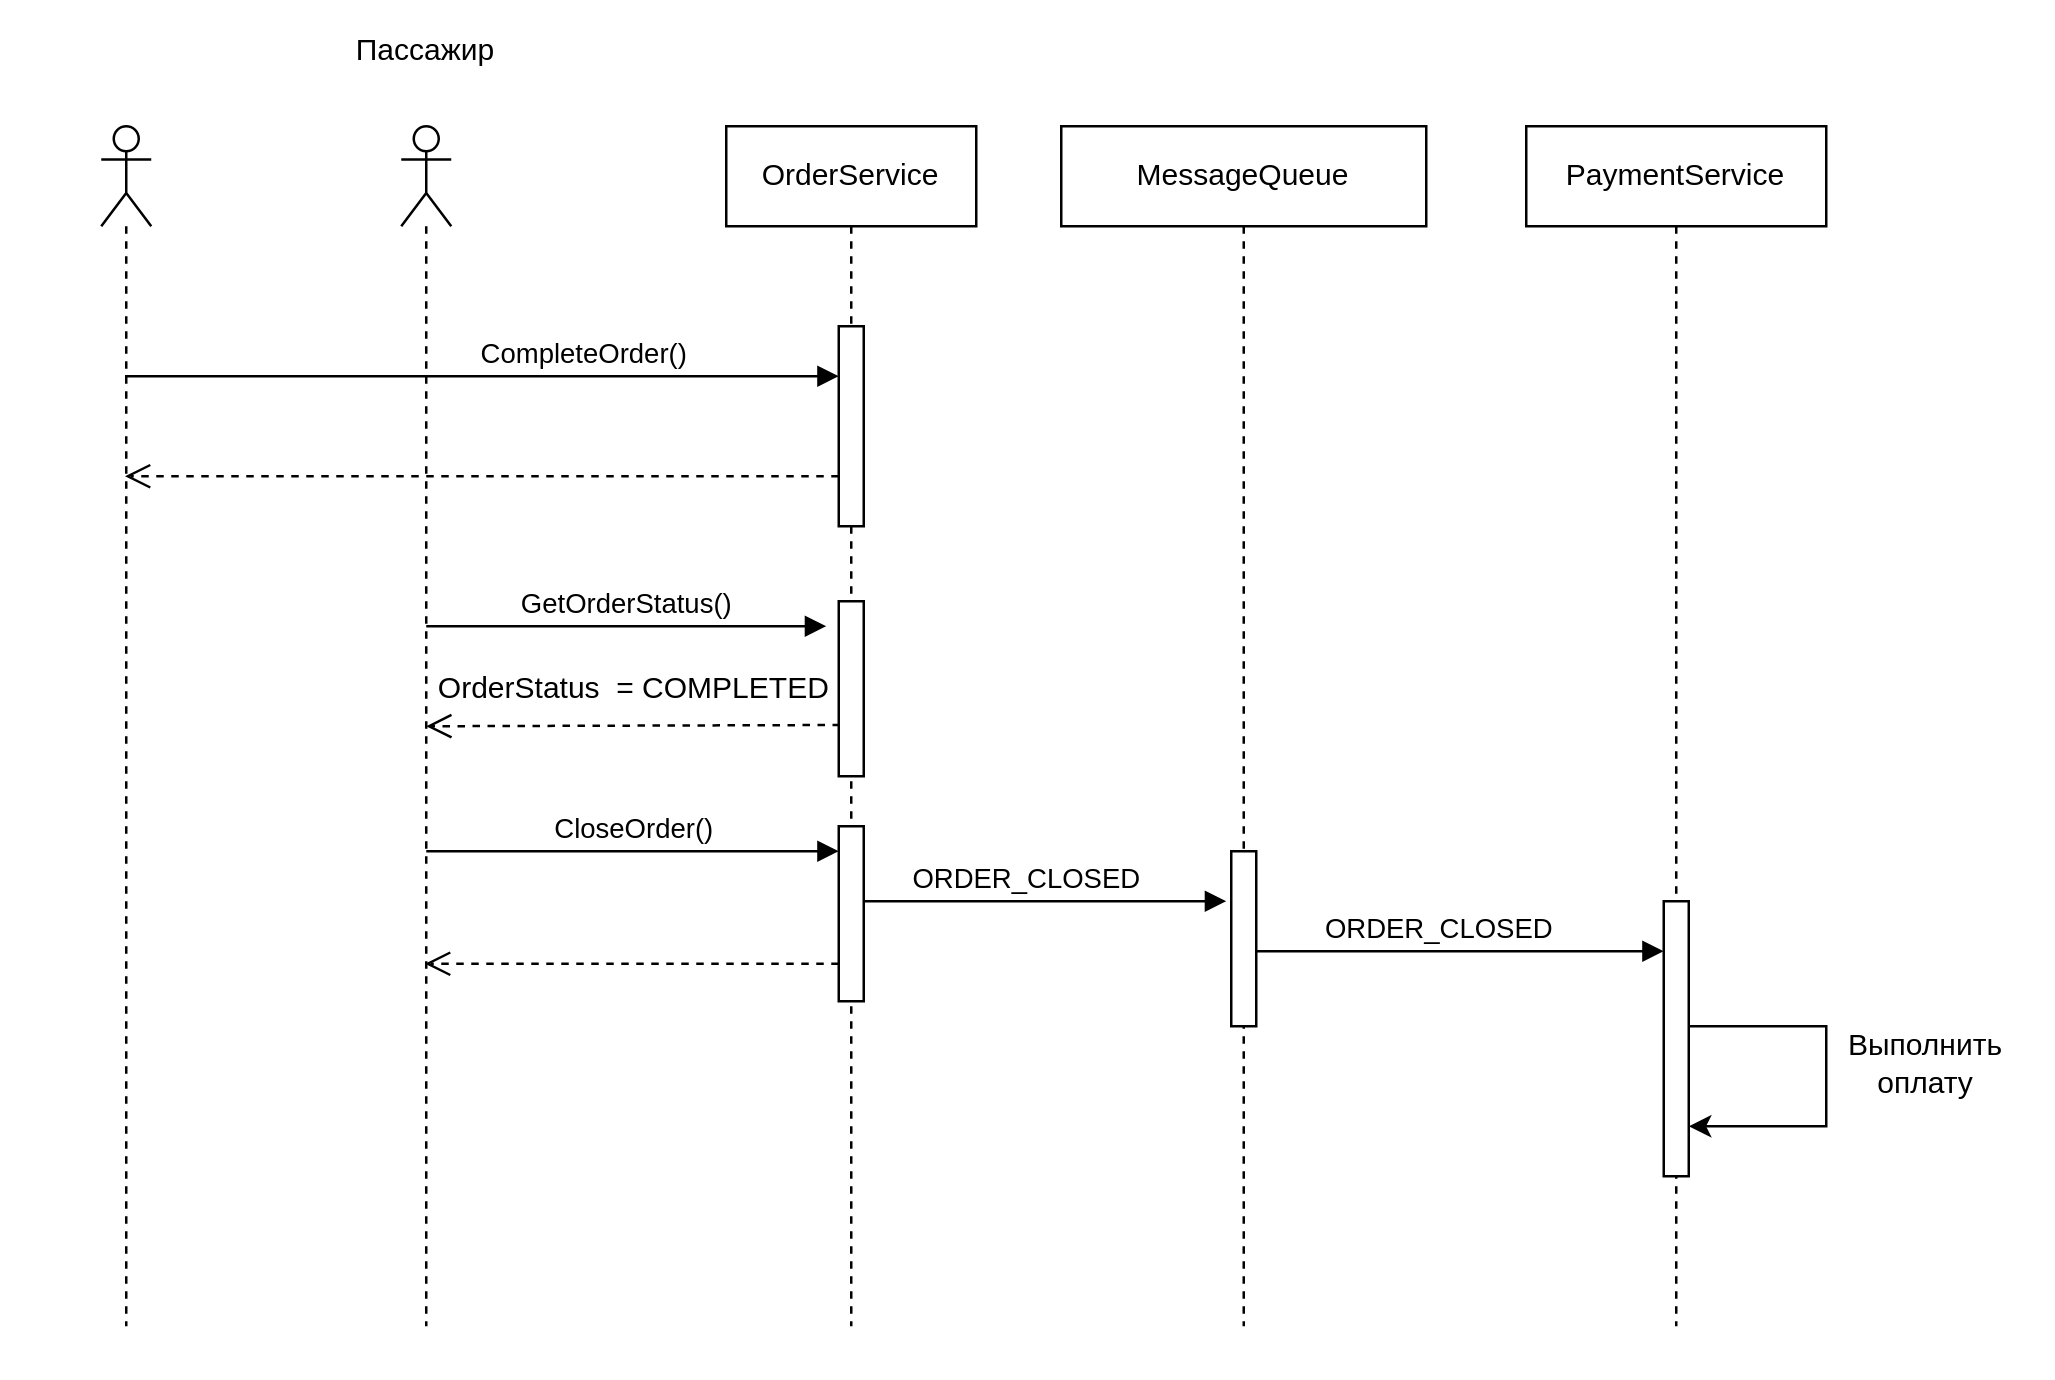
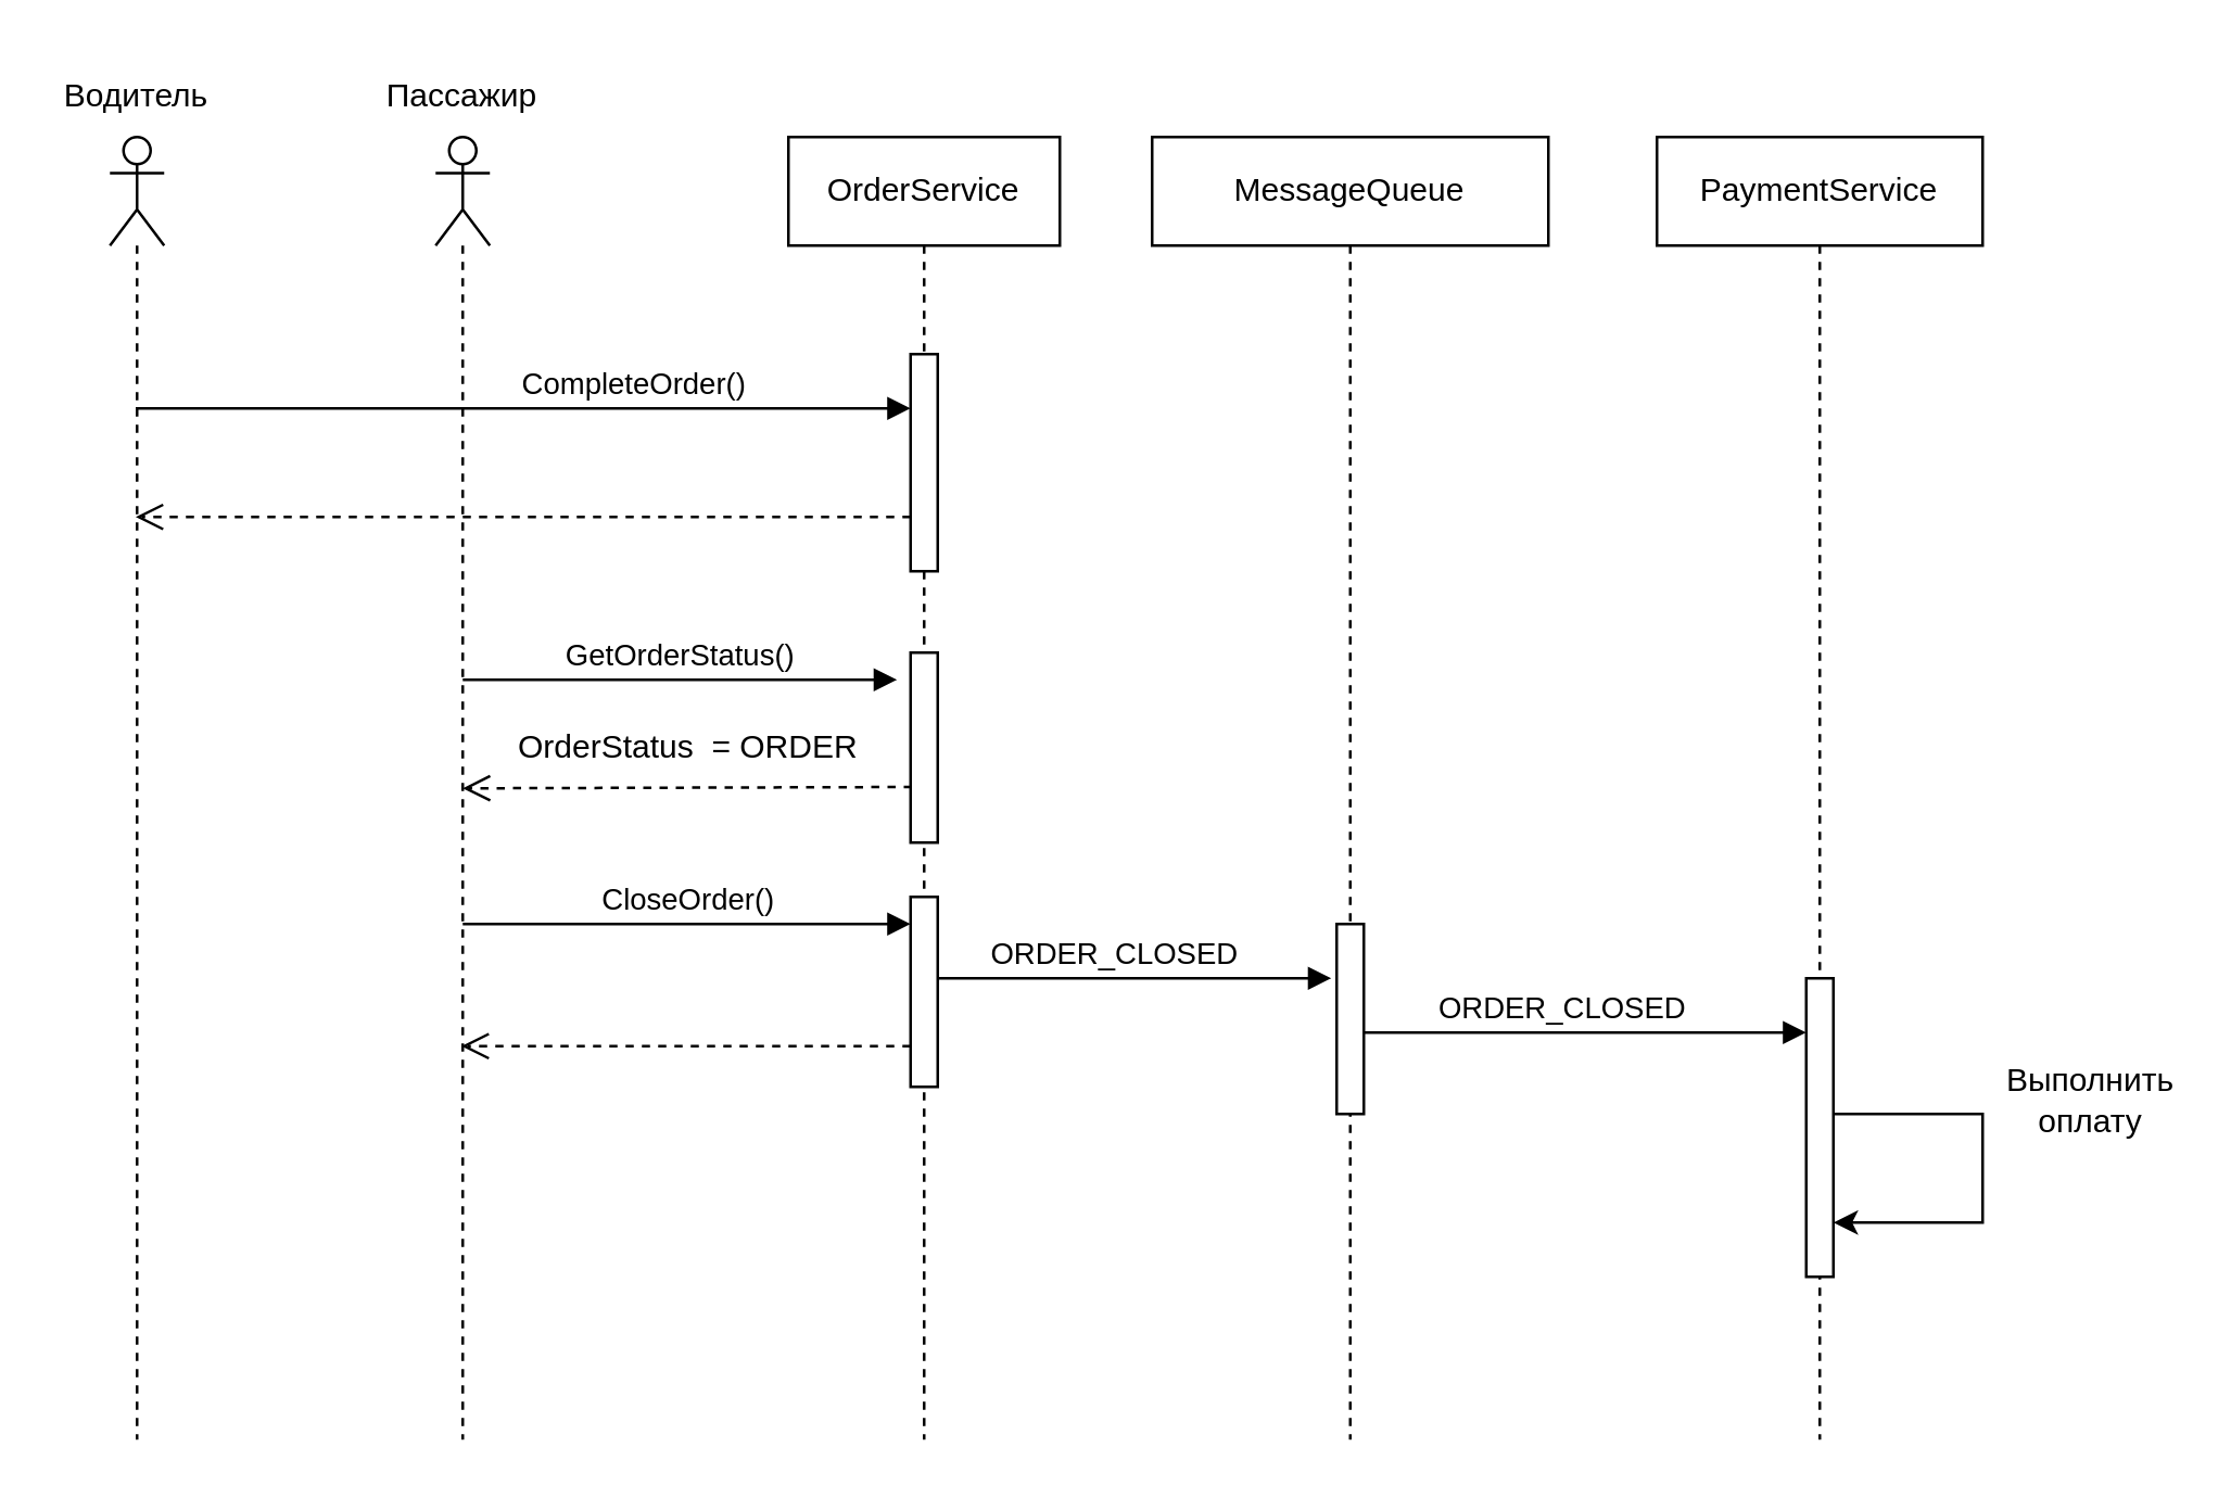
- <mxCell id="3" value="Пассажир" style="text;html=1;strokeColor=none;fillColor=none;align=center;verticalAlign=middle;whiteSpace=wrap;rounded=0;" vertex="1" parent="1"><mxGeometry x="140" y="5" width="60" height="30" as="geometry" /></mxCell>
+ <mxCell id="3" value="Пассажир" style="text;html=1;strokeColor=none;fillColor=none;align=center;verticalAlign=middle;whiteSpace=wrap;rounded=0;" vertex="1" parent="1"><mxGeometry x="140" y="20" width="60" height="30" as="geometry" /></mxCell>
+ <mxCell id="21" value="Водитель" style="text;html=1;strokeColor=none;fillColor=none;align=center;verticalAlign=middle;whiteSpace=wrap;rounded=0;" vertex="1" parent="1"><mxGeometry x="20" y="20" width="60" height="30" as="geometry" /></mxCell>
- <mxCell id="24" value="OrderStatus&amp;nbsp; = COMPLETED&amp;nbsp;" style="text;html=1;strokeColor=none;fillColor=none;align=center;verticalAlign=middle;whiteSpace=wrap;rounded=0;" vertex="1" parent="1"><mxGeometry x="170" y="260" width="170" height="30" as="geometry" /></mxCell>
+ <mxCell id="24" value="OrderStatus&amp;nbsp; = ORDER&amp;nbsp;" style="text;html=1;strokeColor=none;fillColor=none;align=center;verticalAlign=middle;whiteSpace=wrap;rounded=0;" vertex="1" parent="1"><mxGeometry x="170" y="260" width="170" height="30" as="geometry" /></mxCell>
- <mxCell id="19" value="Выполнить оплату" style="text;html=1;strokeColor=none;fillColor=none;align=center;verticalAlign=middle;whiteSpace=wrap;rounded=0;" vertex="1" parent="1"><mxGeometry x="740" y="410" width="60" height="30" as="geometry" /></mxCell>
+ <mxCell id="19" value="Выполнить оплату" style="text;html=1;strokeColor=none;fillColor=none;align=center;verticalAlign=middle;whiteSpace=wrap;rounded=0;" vertex="1" parent="1"><mxGeometry x="740" y="390" width="60" height="30" as="geometry" /></mxCell>
